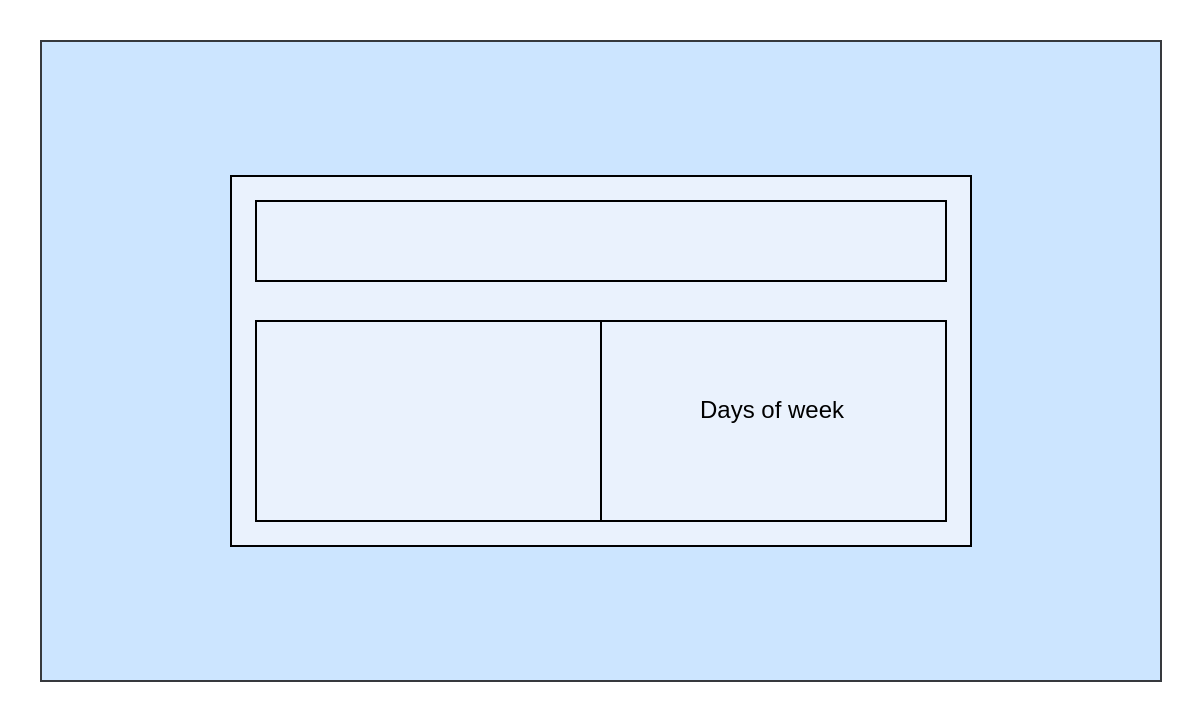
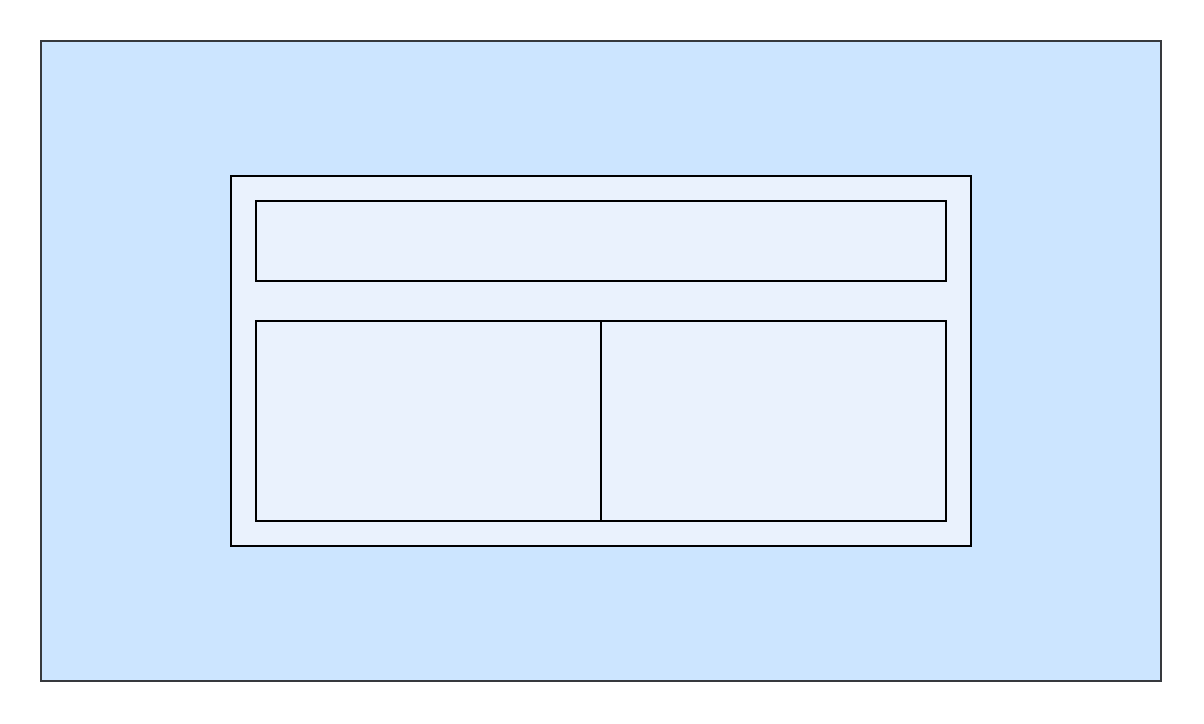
- <mxCell id="7" value="Days of week" style="text;html=1;strokeColor=none;fillColor=none;align=center;verticalAlign=middle;whiteSpace=wrap;rounded=0;" vertex="1" parent="1"><mxGeometry x="331.25" y="195" width="110" height="20" as="geometry" /></mxCell>
